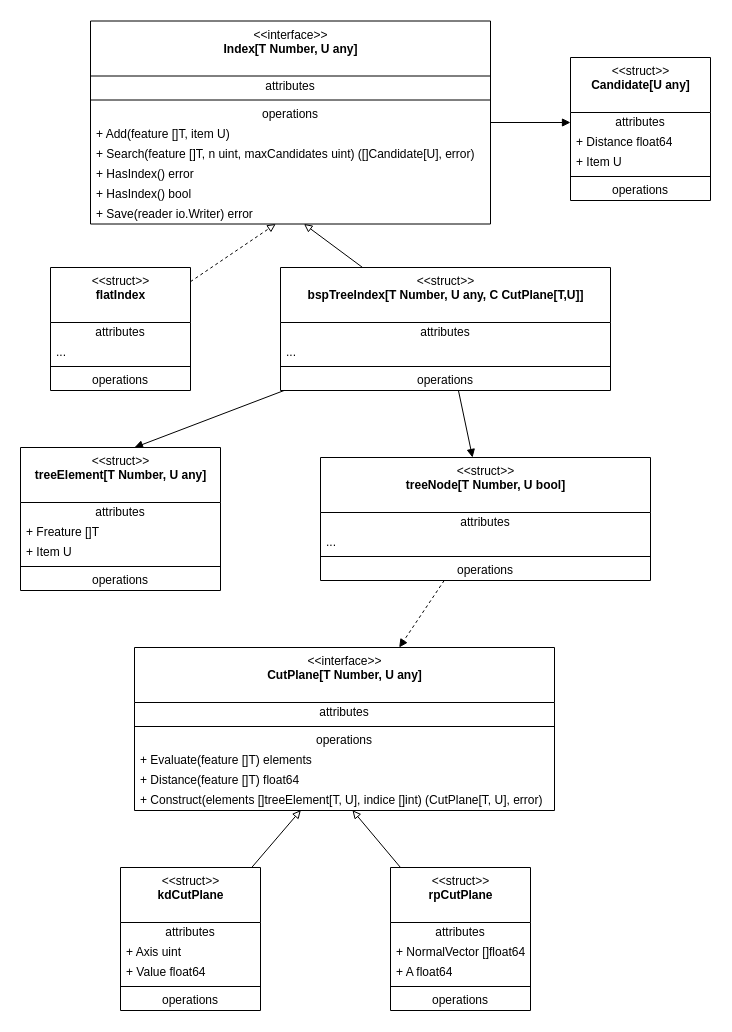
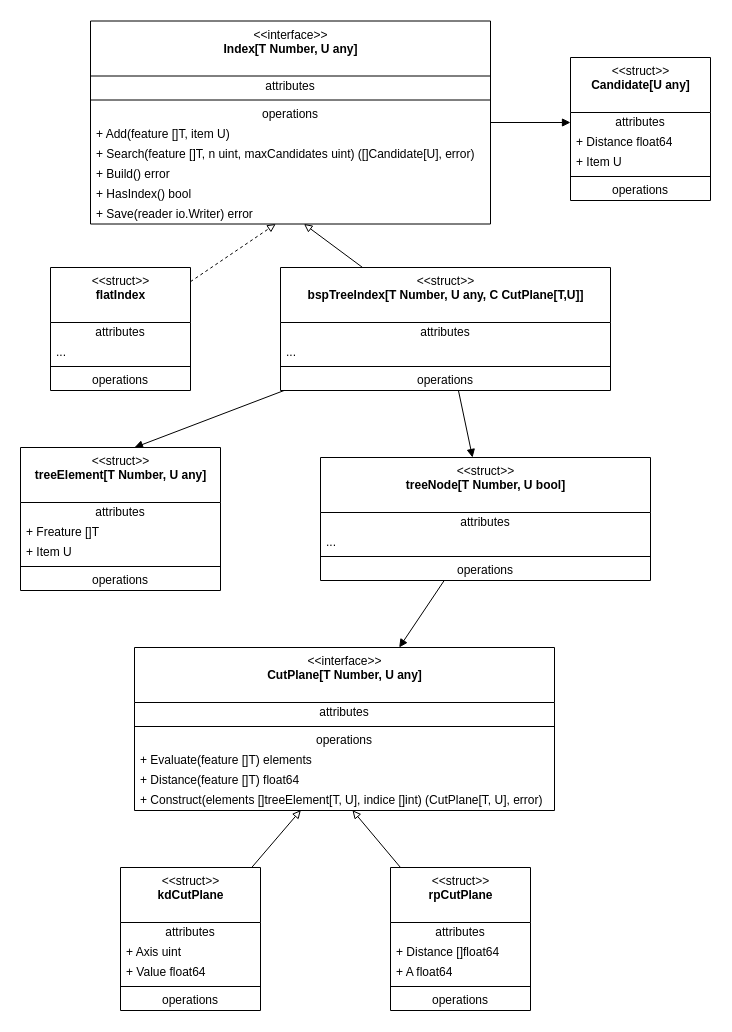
- <mxCell id="9" value="+ HasIndex() error" style="text;html=1;strokeColor=none;fillColor=none;align=left;verticalAlign=middle;spacingLeft=4;spacingRight=4;overflow=hidden;rotatable=0;points=[[0,0.5],[1,0.5]];portConstraint=eastwest;rounded=0;shadow=0;labelBackgroundColor=none;labelBorderColor=none;sketch=0;fontColor=default;" vertex="1" parent="3"><mxGeometry y="143" width="400" height="20" as="geometry" /></mxCell>
+ <mxCell id="9" value="+ Build() error" style="text;html=1;strokeColor=none;fillColor=none;align=left;verticalAlign=middle;spacingLeft=4;spacingRight=4;overflow=hidden;rotatable=0;points=[[0,0.5],[1,0.5]];portConstraint=eastwest;rounded=0;shadow=0;labelBackgroundColor=none;labelBorderColor=none;sketch=0;fontColor=default;" vertex="1" parent="3"><mxGeometry y="143" width="400" height="20" as="geometry" /></mxCell>
- <mxCell id="39" style="edgeStyle=none;html=1;fontColor=default;endArrow=block;endFill=1;dashed=1;" edge="1" parent="1" source="40" target="32"><mxGeometry relative="1" as="geometry" /></mxCell>
+ <mxCell id="39" style="edgeStyle=none;html=1;fontColor=default;endArrow=block;endFill=1;" edge="1" parent="1" source="40" target="32"><mxGeometry relative="1" as="geometry" /></mxCell>
- <mxCell id="61" value="+ NormalVector []float64" style="text;html=1;strokeColor=none;fillColor=none;align=left;verticalAlign=middle;spacingLeft=4;spacingRight=4;overflow=hidden;rotatable=0;points=[[0,0.5],[1,0.5]];portConstraint=eastwest;rounded=0;shadow=0;labelBackgroundColor=none;labelBorderColor=none;sketch=0;fontColor=default;" vertex="1" parent="59"><mxGeometry y="75" width="140" height="20" as="geometry" /></mxCell>
+ <mxCell id="61" value="+ Distance []float64" style="text;html=1;strokeColor=none;fillColor=none;align=left;verticalAlign=middle;spacingLeft=4;spacingRight=4;overflow=hidden;rotatable=0;points=[[0,0.5],[1,0.5]];portConstraint=eastwest;rounded=0;shadow=0;labelBackgroundColor=none;labelBorderColor=none;sketch=0;fontColor=default;" vertex="1" parent="59"><mxGeometry y="75" width="140" height="20" as="geometry" /></mxCell>
